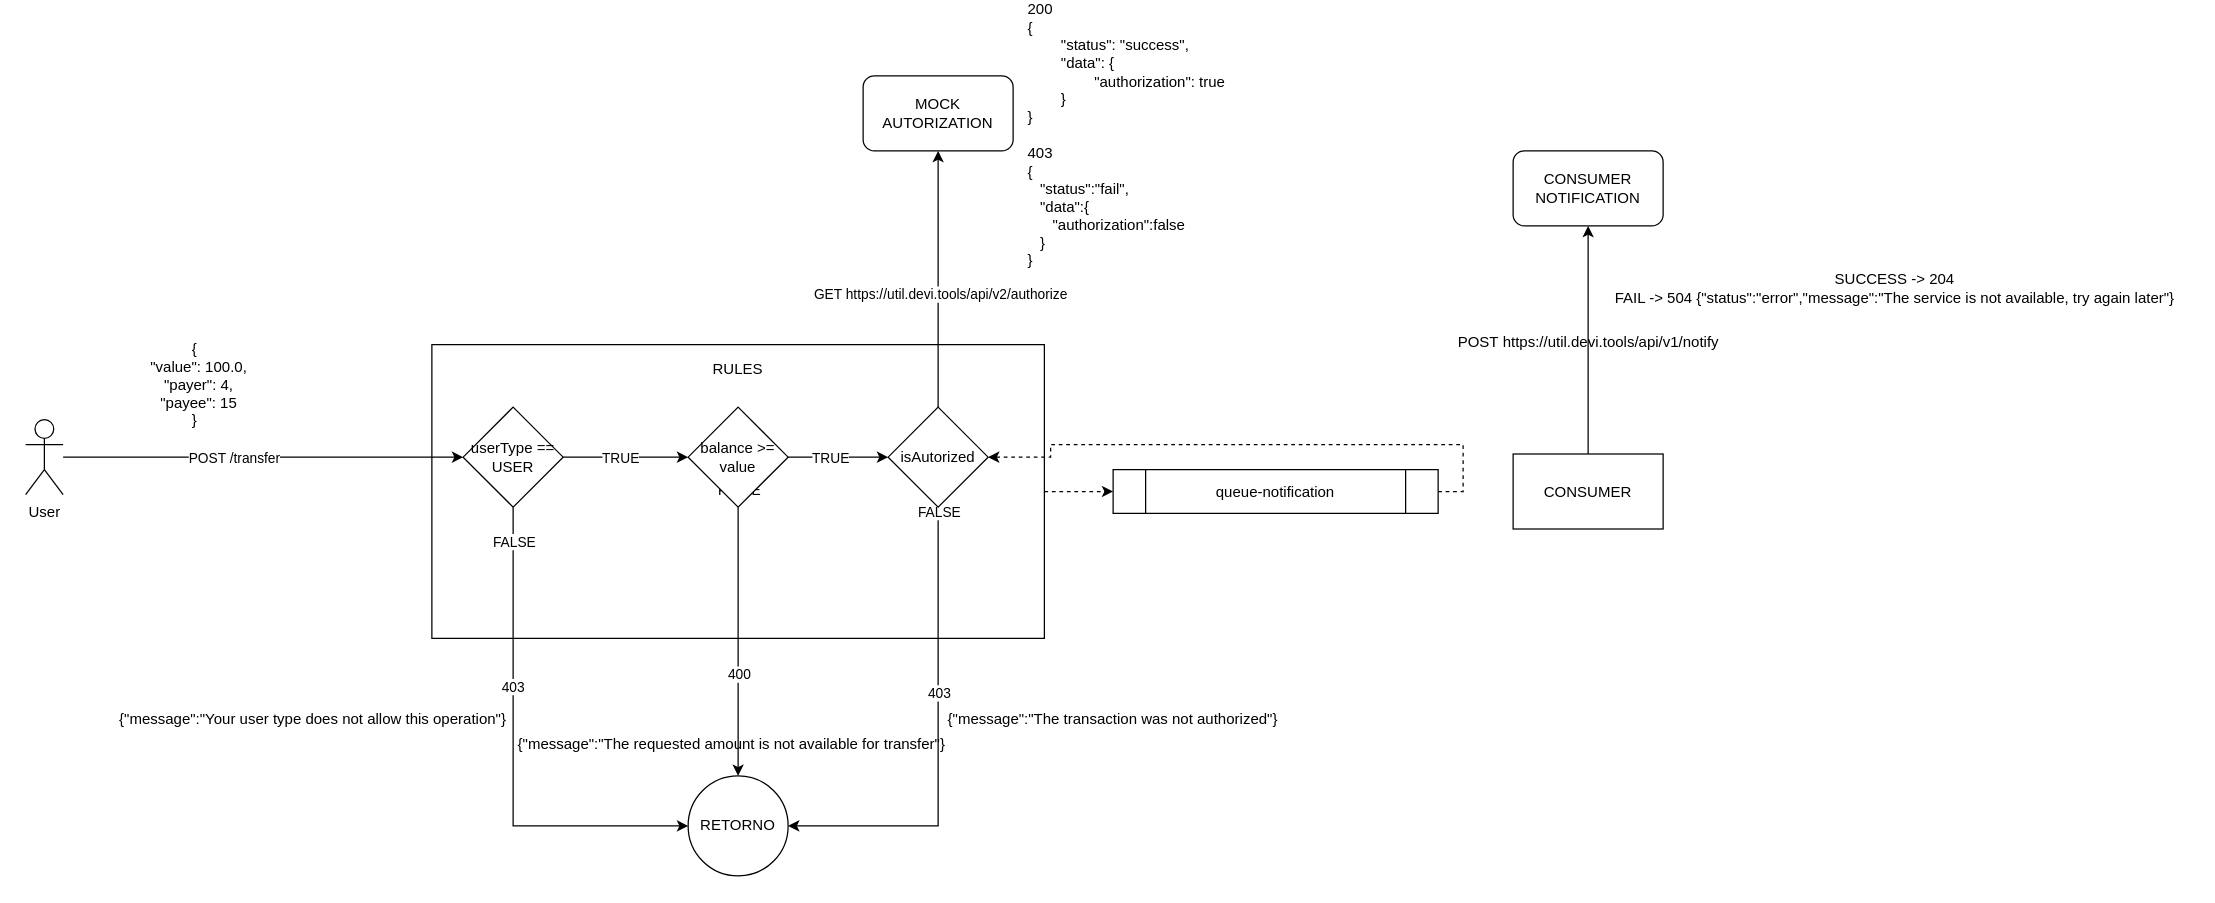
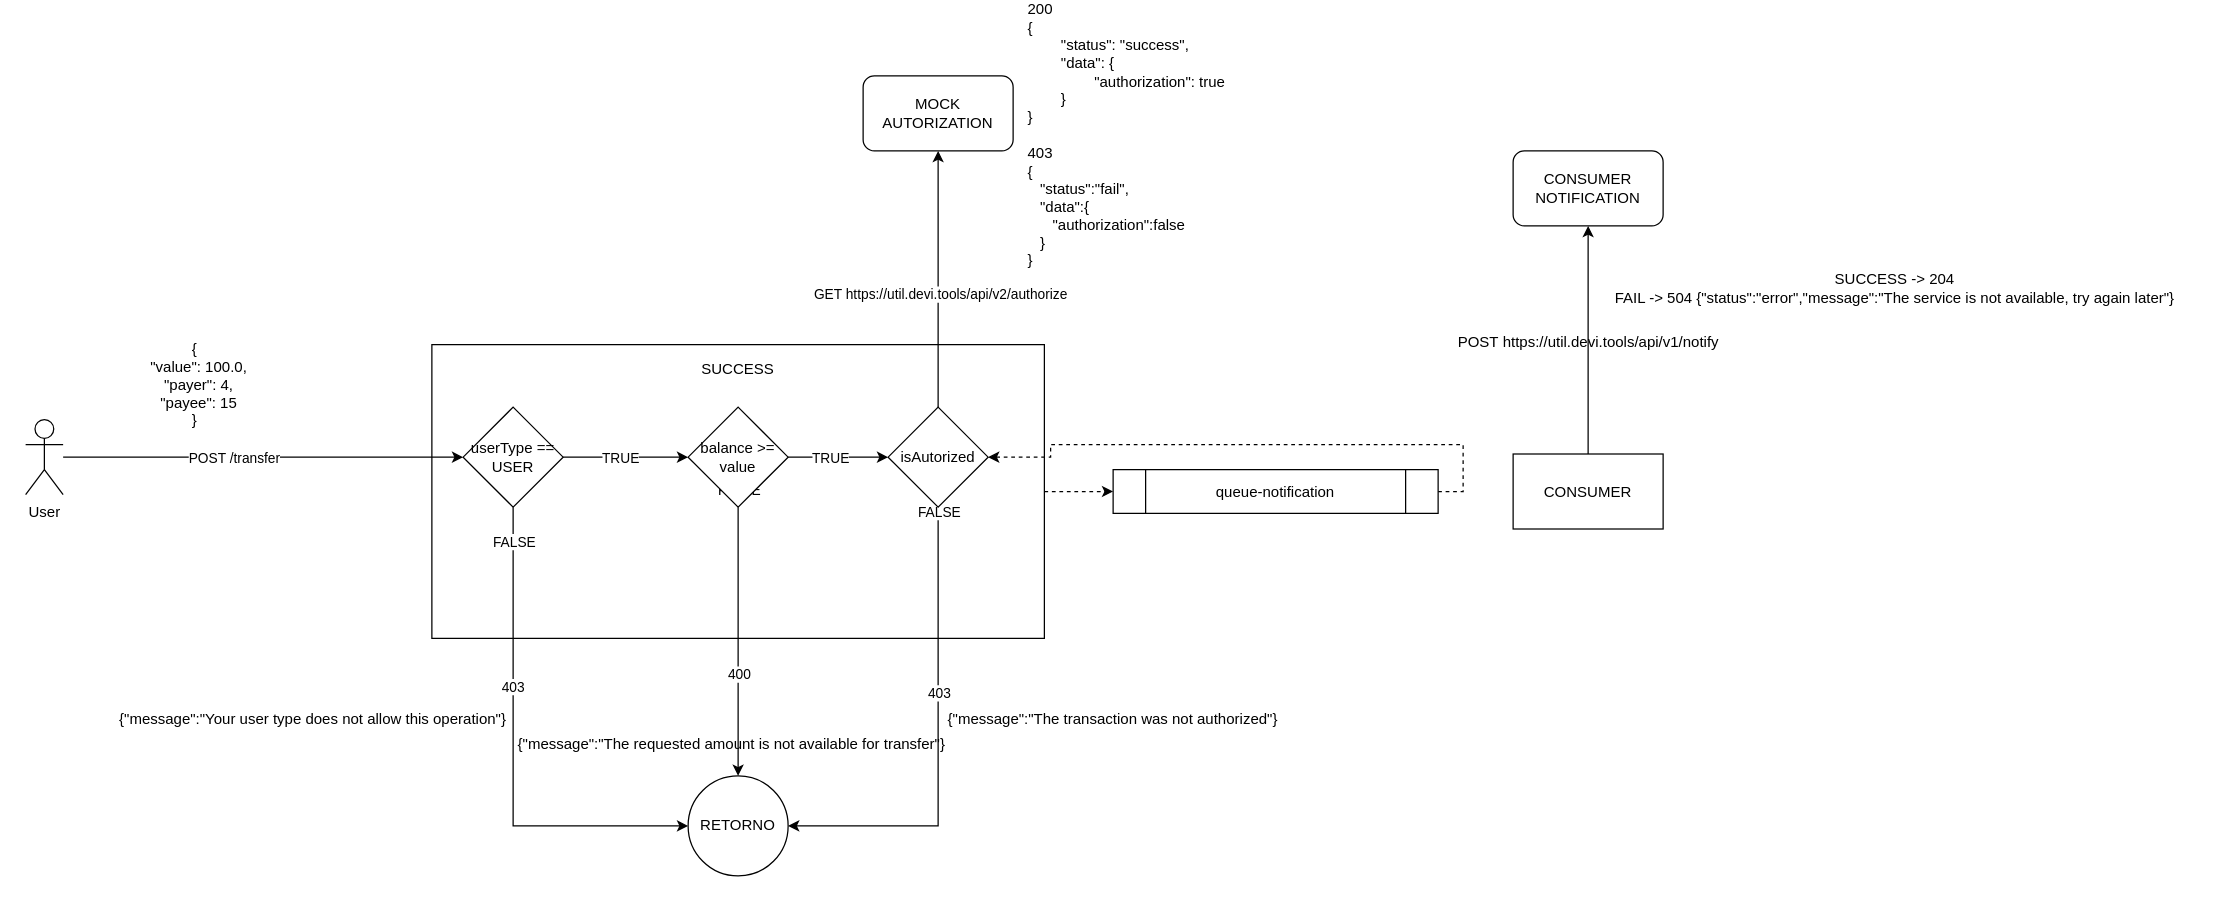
- <mxCell id="28" value="RULES" style="text;html=1;align=center;verticalAlign=middle;whiteSpace=wrap;rounded=0;" parent="1" vertex="1"><mxGeometry x="560" y="280" width="60" height="30" as="geometry" /></mxCell>
+ <mxCell id="28" value="SUCCESS" style="text;html=1;align=center;verticalAlign=middle;whiteSpace=wrap;rounded=0;" parent="1" vertex="1"><mxGeometry x="560" y="280" width="60" height="30" as="geometry" /></mxCell>
